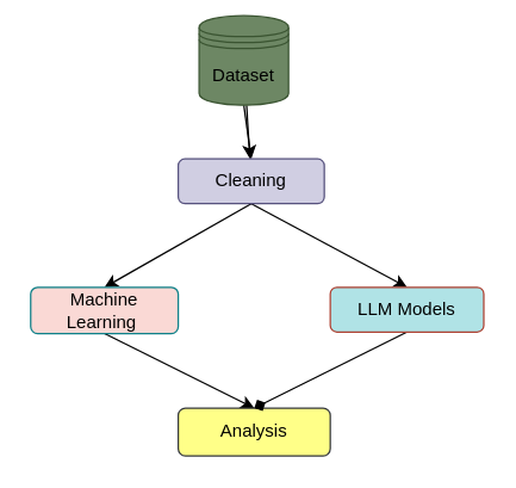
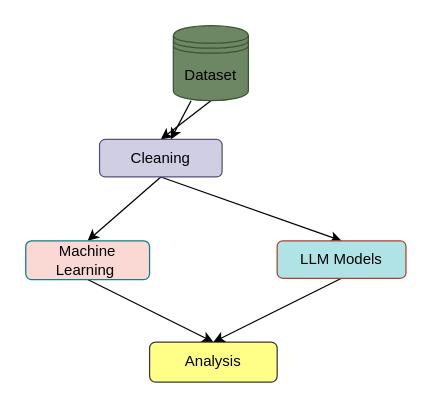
- <mxCell id="4" value="&lt;font color=&quot;#000000&quot;&gt;Dataset&lt;/font&gt;" style="shape=datastore;whiteSpace=wrap;html=1;labelBorderColor=none;fontColor=#ffffff;fillColor=#6d8764;strokeColor=#3A5431;" vertex="1" parent="1"><mxGeometry x="133" y="10" width="60" height="60" as="geometry" /></mxCell>
+ <mxCell id="4" value="&lt;font color=&quot;#000000&quot;&gt;Dataset&lt;/font&gt;" style="shape=datastore;whiteSpace=wrap;html=1;labelBorderColor=none;fontColor=#ffffff;fillColor=#6d8764;strokeColor=#3A5431;" vertex="1" parent="1"><mxGeometry x="138" y="20" width="60" height="60" as="geometry" /></mxCell>
- <mxCell id="7" value="&lt;font color=&quot;#000000&quot;&gt;Cleaning&lt;/font&gt;" style="rounded=1;whiteSpace=wrap;html=1;labelBorderColor=none;strokeColor=#56517e;fillColor=#d0cee2;" vertex="1" parent="1"><mxGeometry x="119" y="106" width="98" height="30" as="geometry" /></mxCell>
+ <mxCell id="7" value="&lt;font color=&quot;#000000&quot;&gt;Cleaning&lt;/font&gt;" style="rounded=1;whiteSpace=wrap;html=1;labelBorderColor=none;strokeColor=#56517e;fillColor=#d0cee2;" vertex="1" parent="1"><mxGeometry x="79" y="111" width="98" height="30" as="geometry" /></mxCell>
- <mxCell id="11" style="edgeStyle=none;html=1;exitX=0.5;exitY=1;exitDx=0;exitDy=0;entryX=0.5;entryY=0;entryDx=0;entryDy=0;shadow=0;strokeColor=#000000;strokeWidth=1;fontColor=#000000;endArrow=diamond;" edge="1" parent="1" source="12" target="10"><mxGeometry relative="1" as="geometry" /></mxCell>
+ <mxCell id="11" style="edgeStyle=none;html=1;exitX=0.5;exitY=1;exitDx=0;exitDy=0;entryX=0.5;entryY=0;entryDx=0;entryDy=0;shadow=0;strokeColor=#000000;strokeWidth=1;fontColor=#000000;" edge="1" parent="1" source="12" target="10"><mxGeometry relative="1" as="geometry" /></mxCell>
